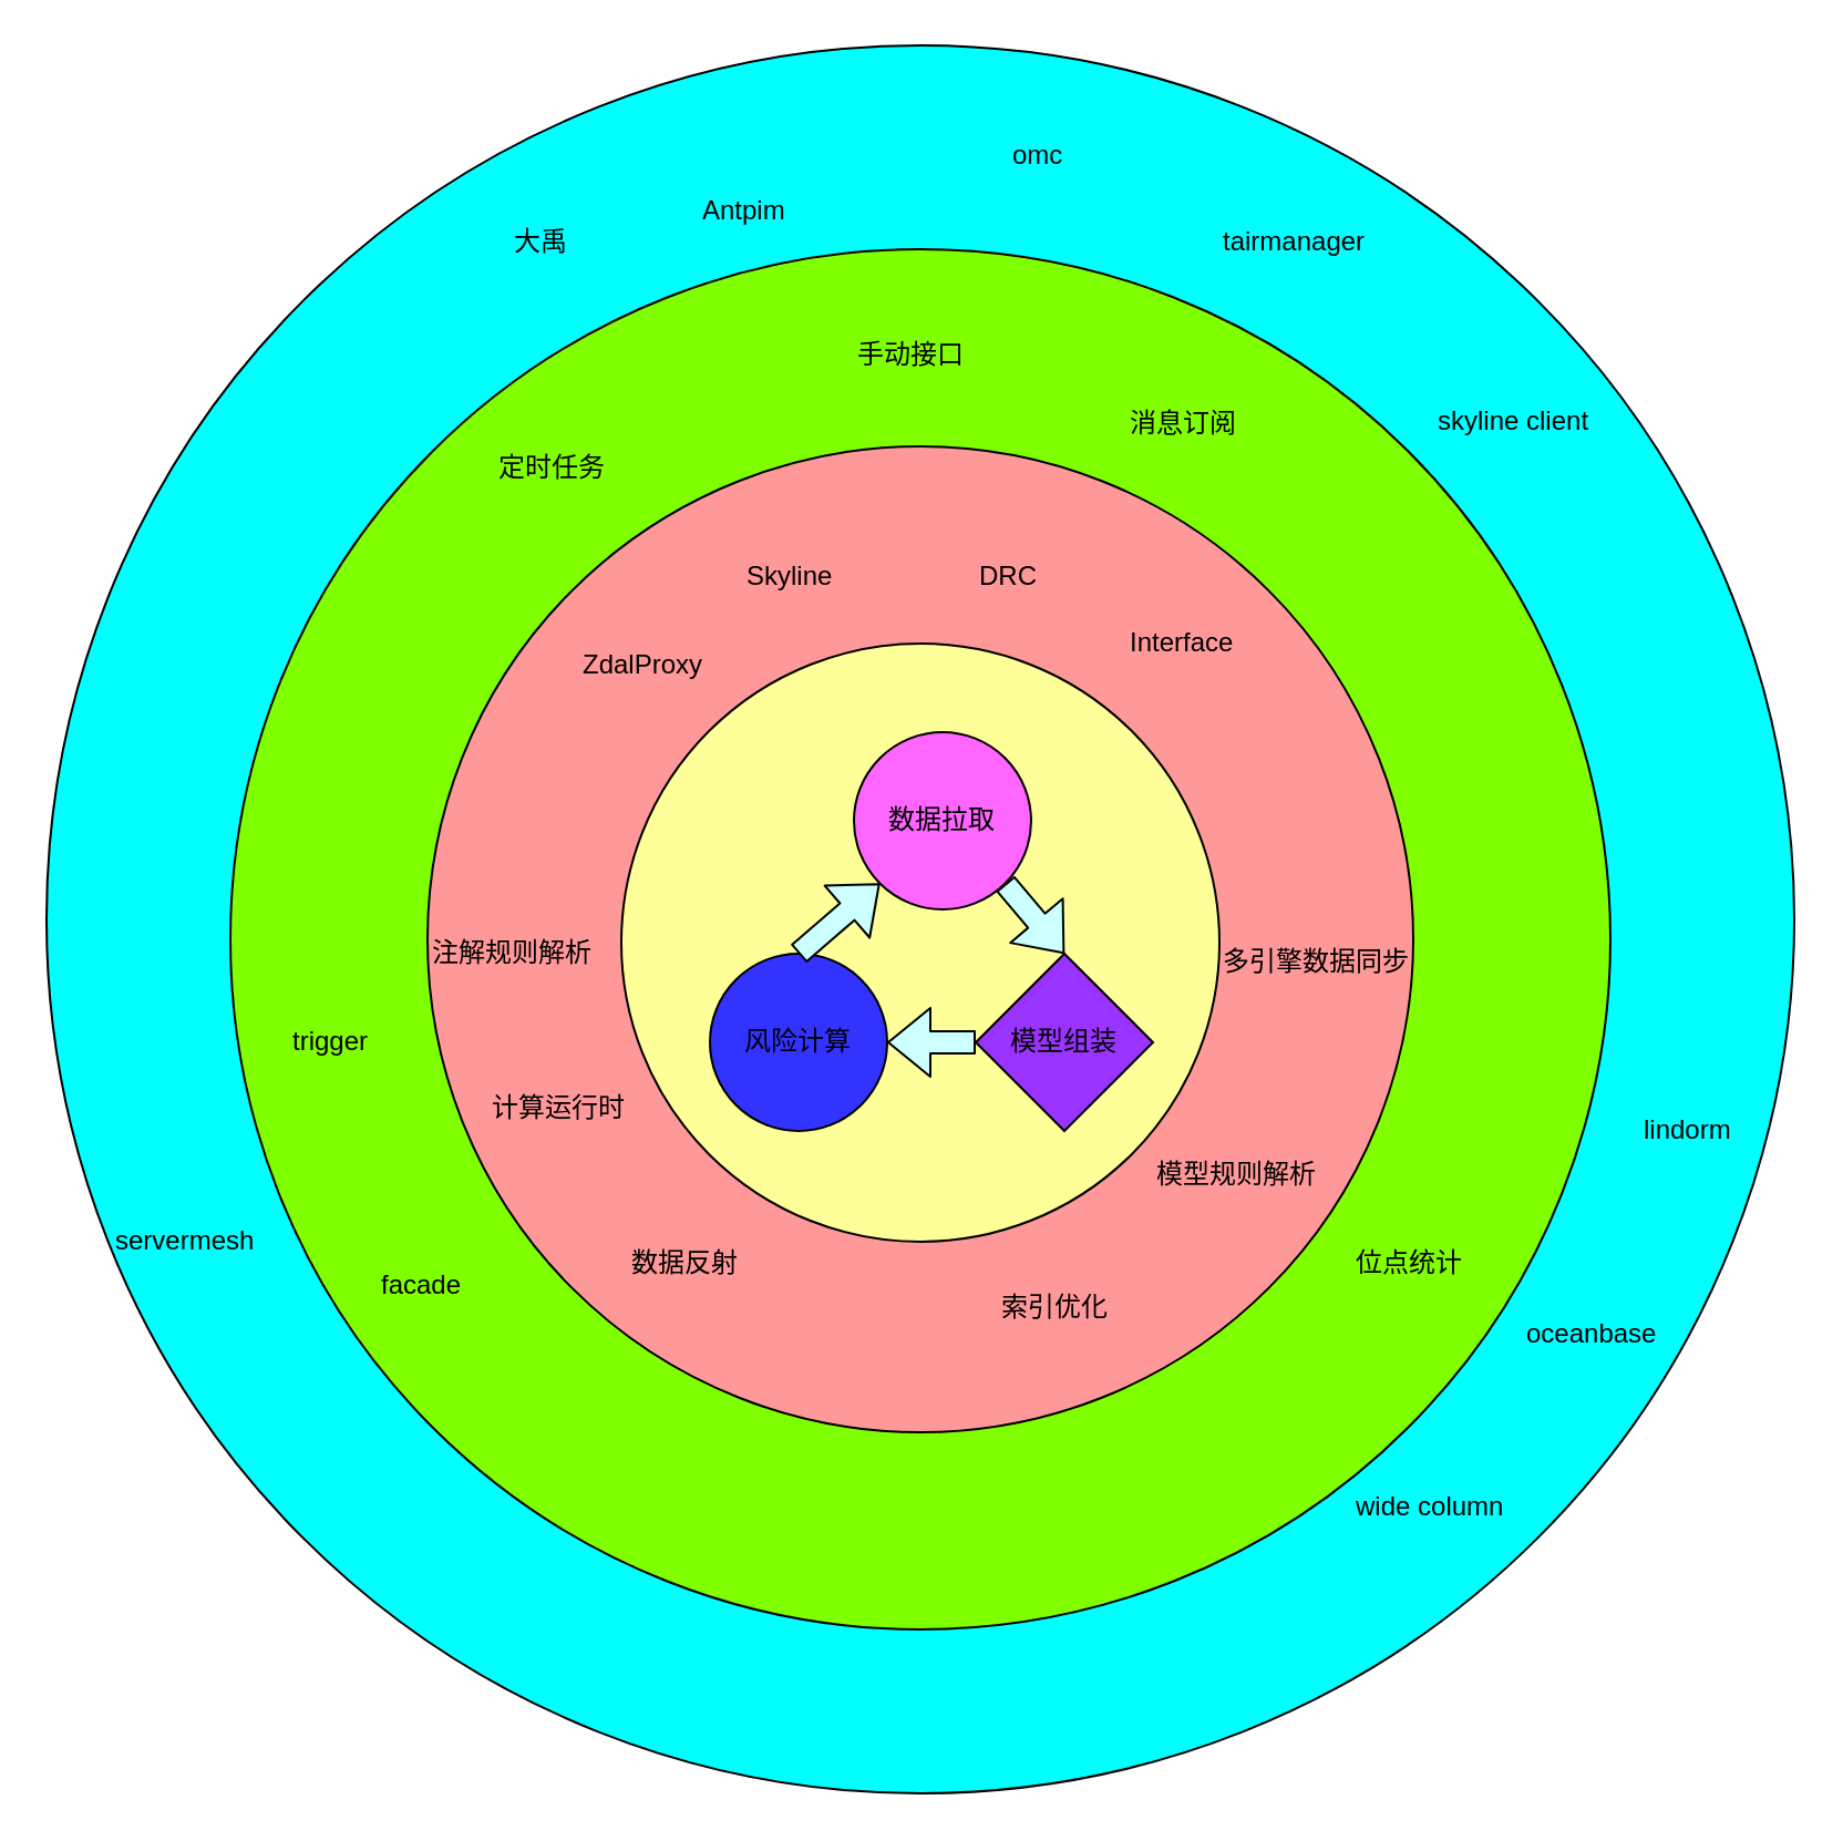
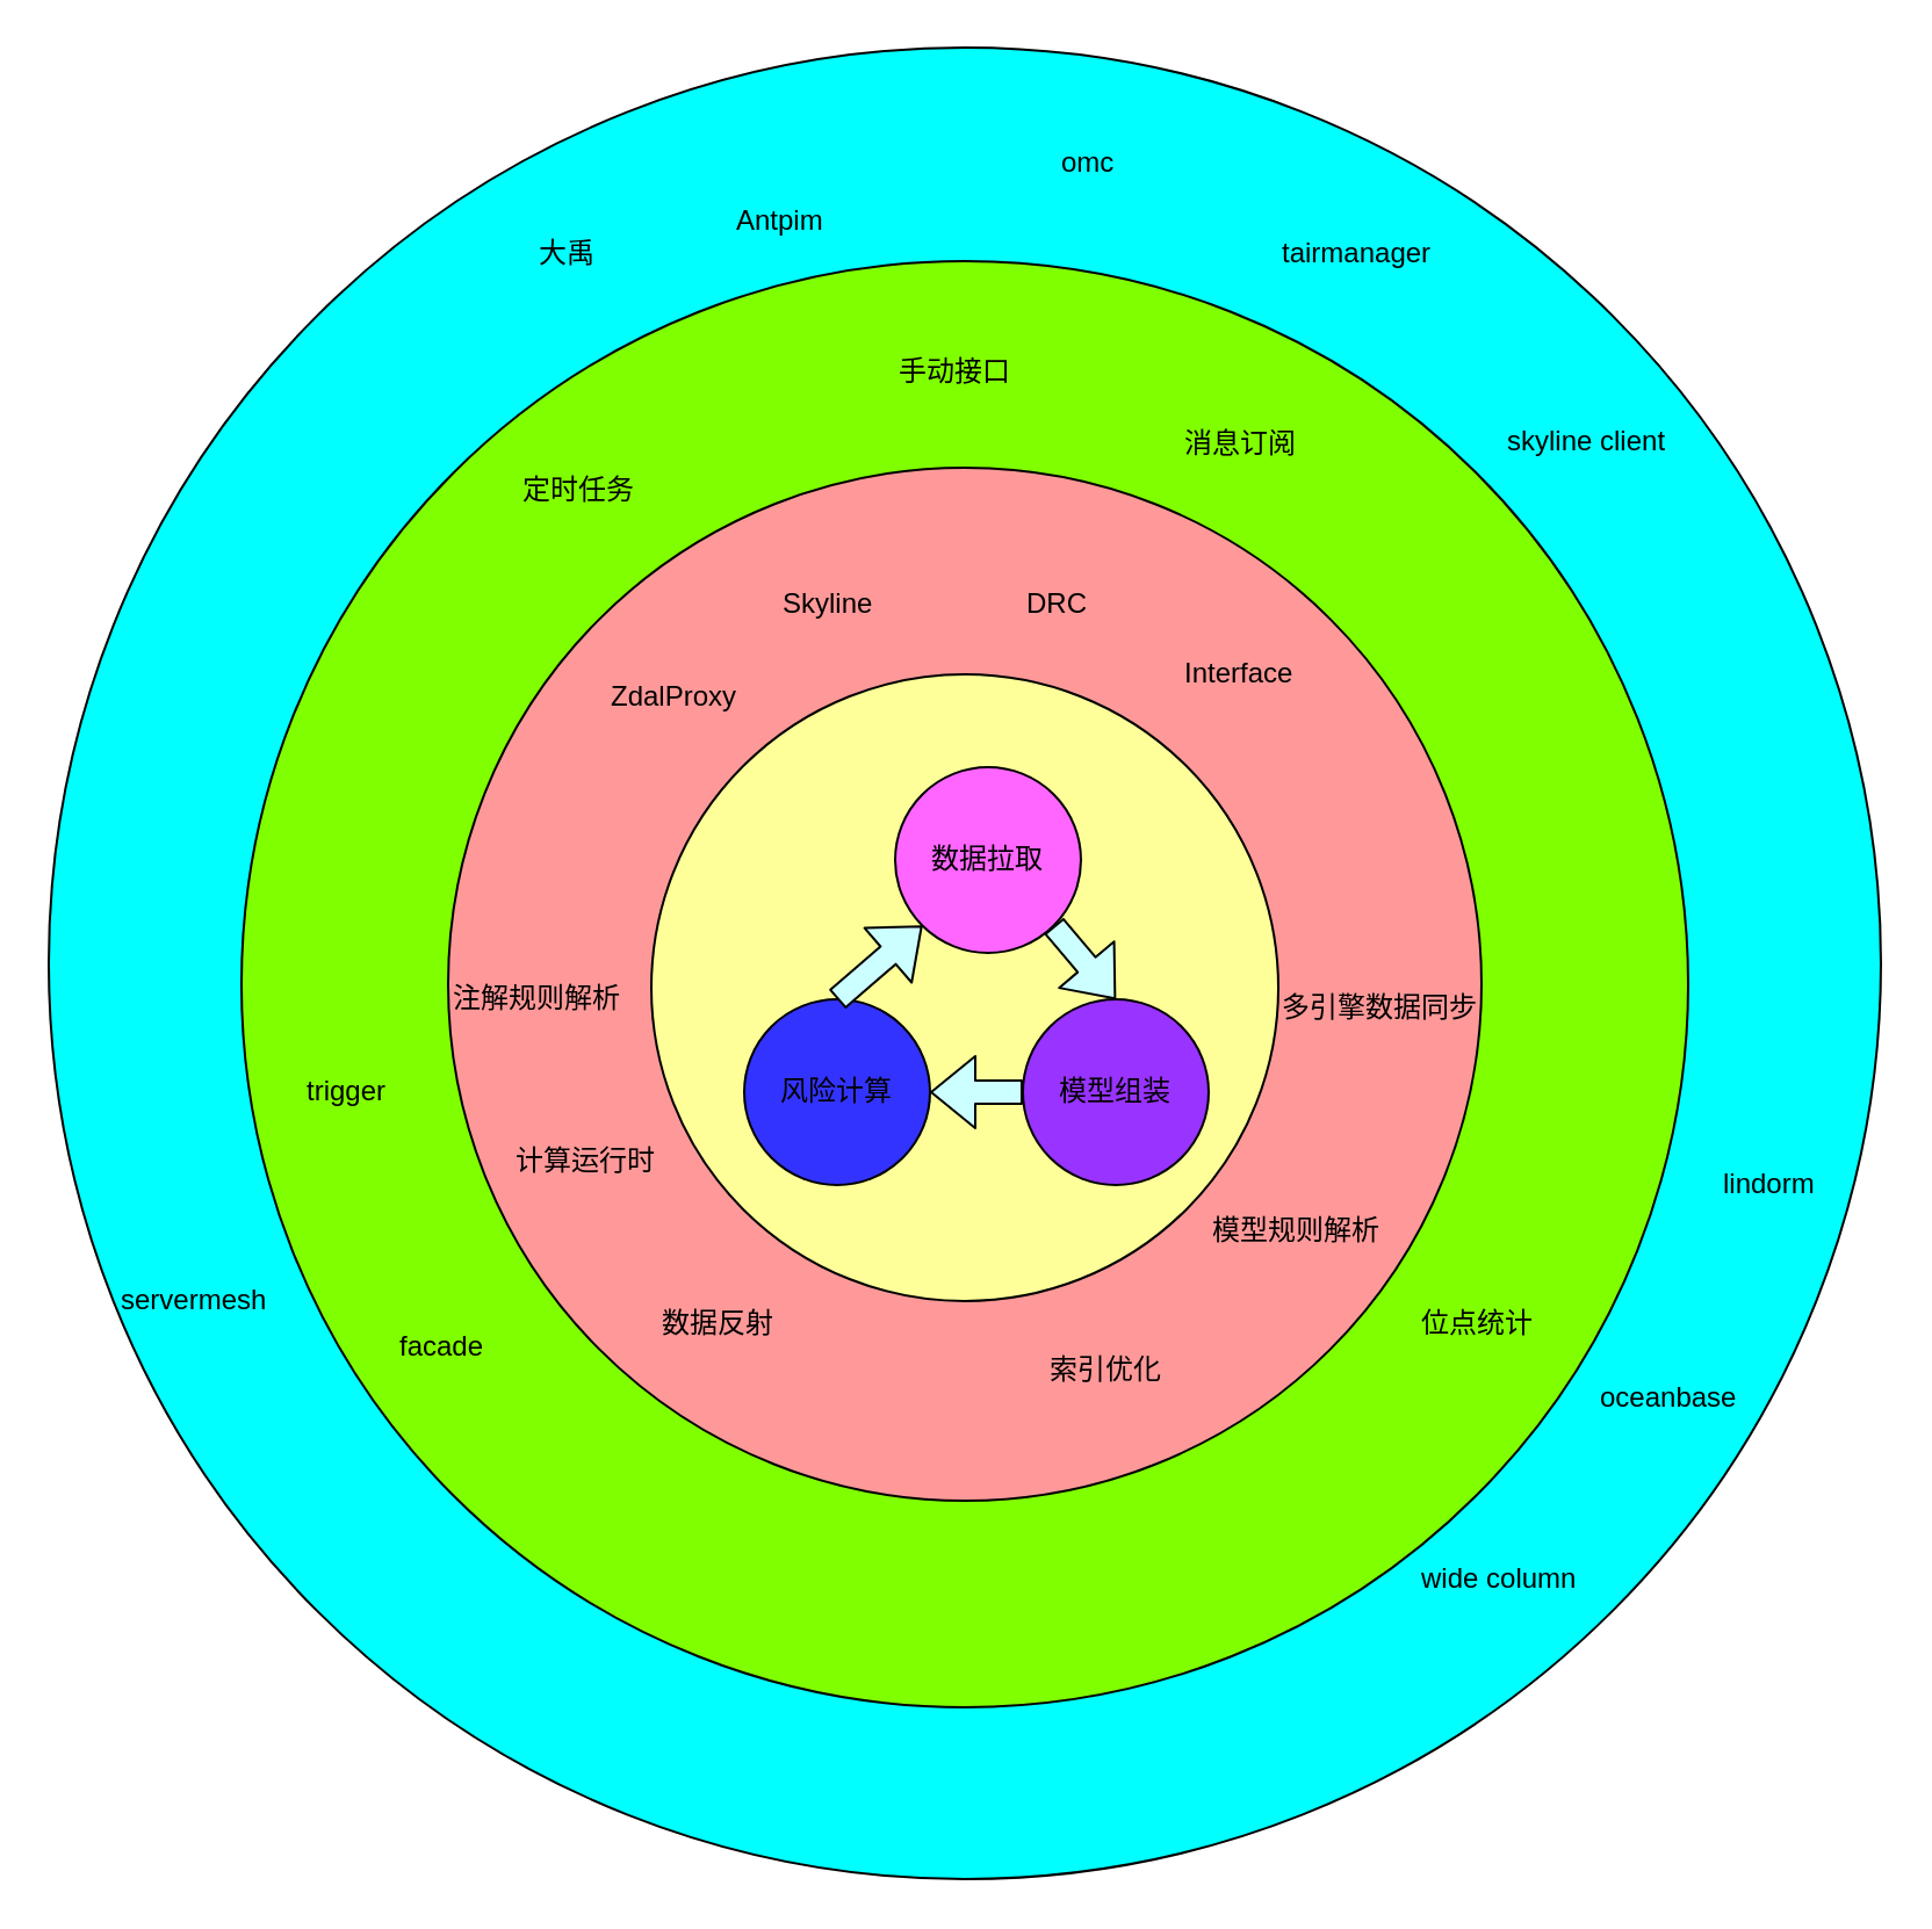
- <mxCell id="8" value="模型组装" style="rhombus;whiteSpace=wrap;html=1;aspect=fixed;fillColor=#9933FF;" vertex="1" parent="1"><mxGeometry x="440" y="430" width="80" height="80" as="geometry" /></mxCell>
+ <mxCell id="8" value="模型组装" style="ellipse;whiteSpace=wrap;html=1;aspect=fixed;fillColor=#9933FF;" vertex="1" parent="1"><mxGeometry x="440" y="430" width="80" height="80" as="geometry" /></mxCell>
